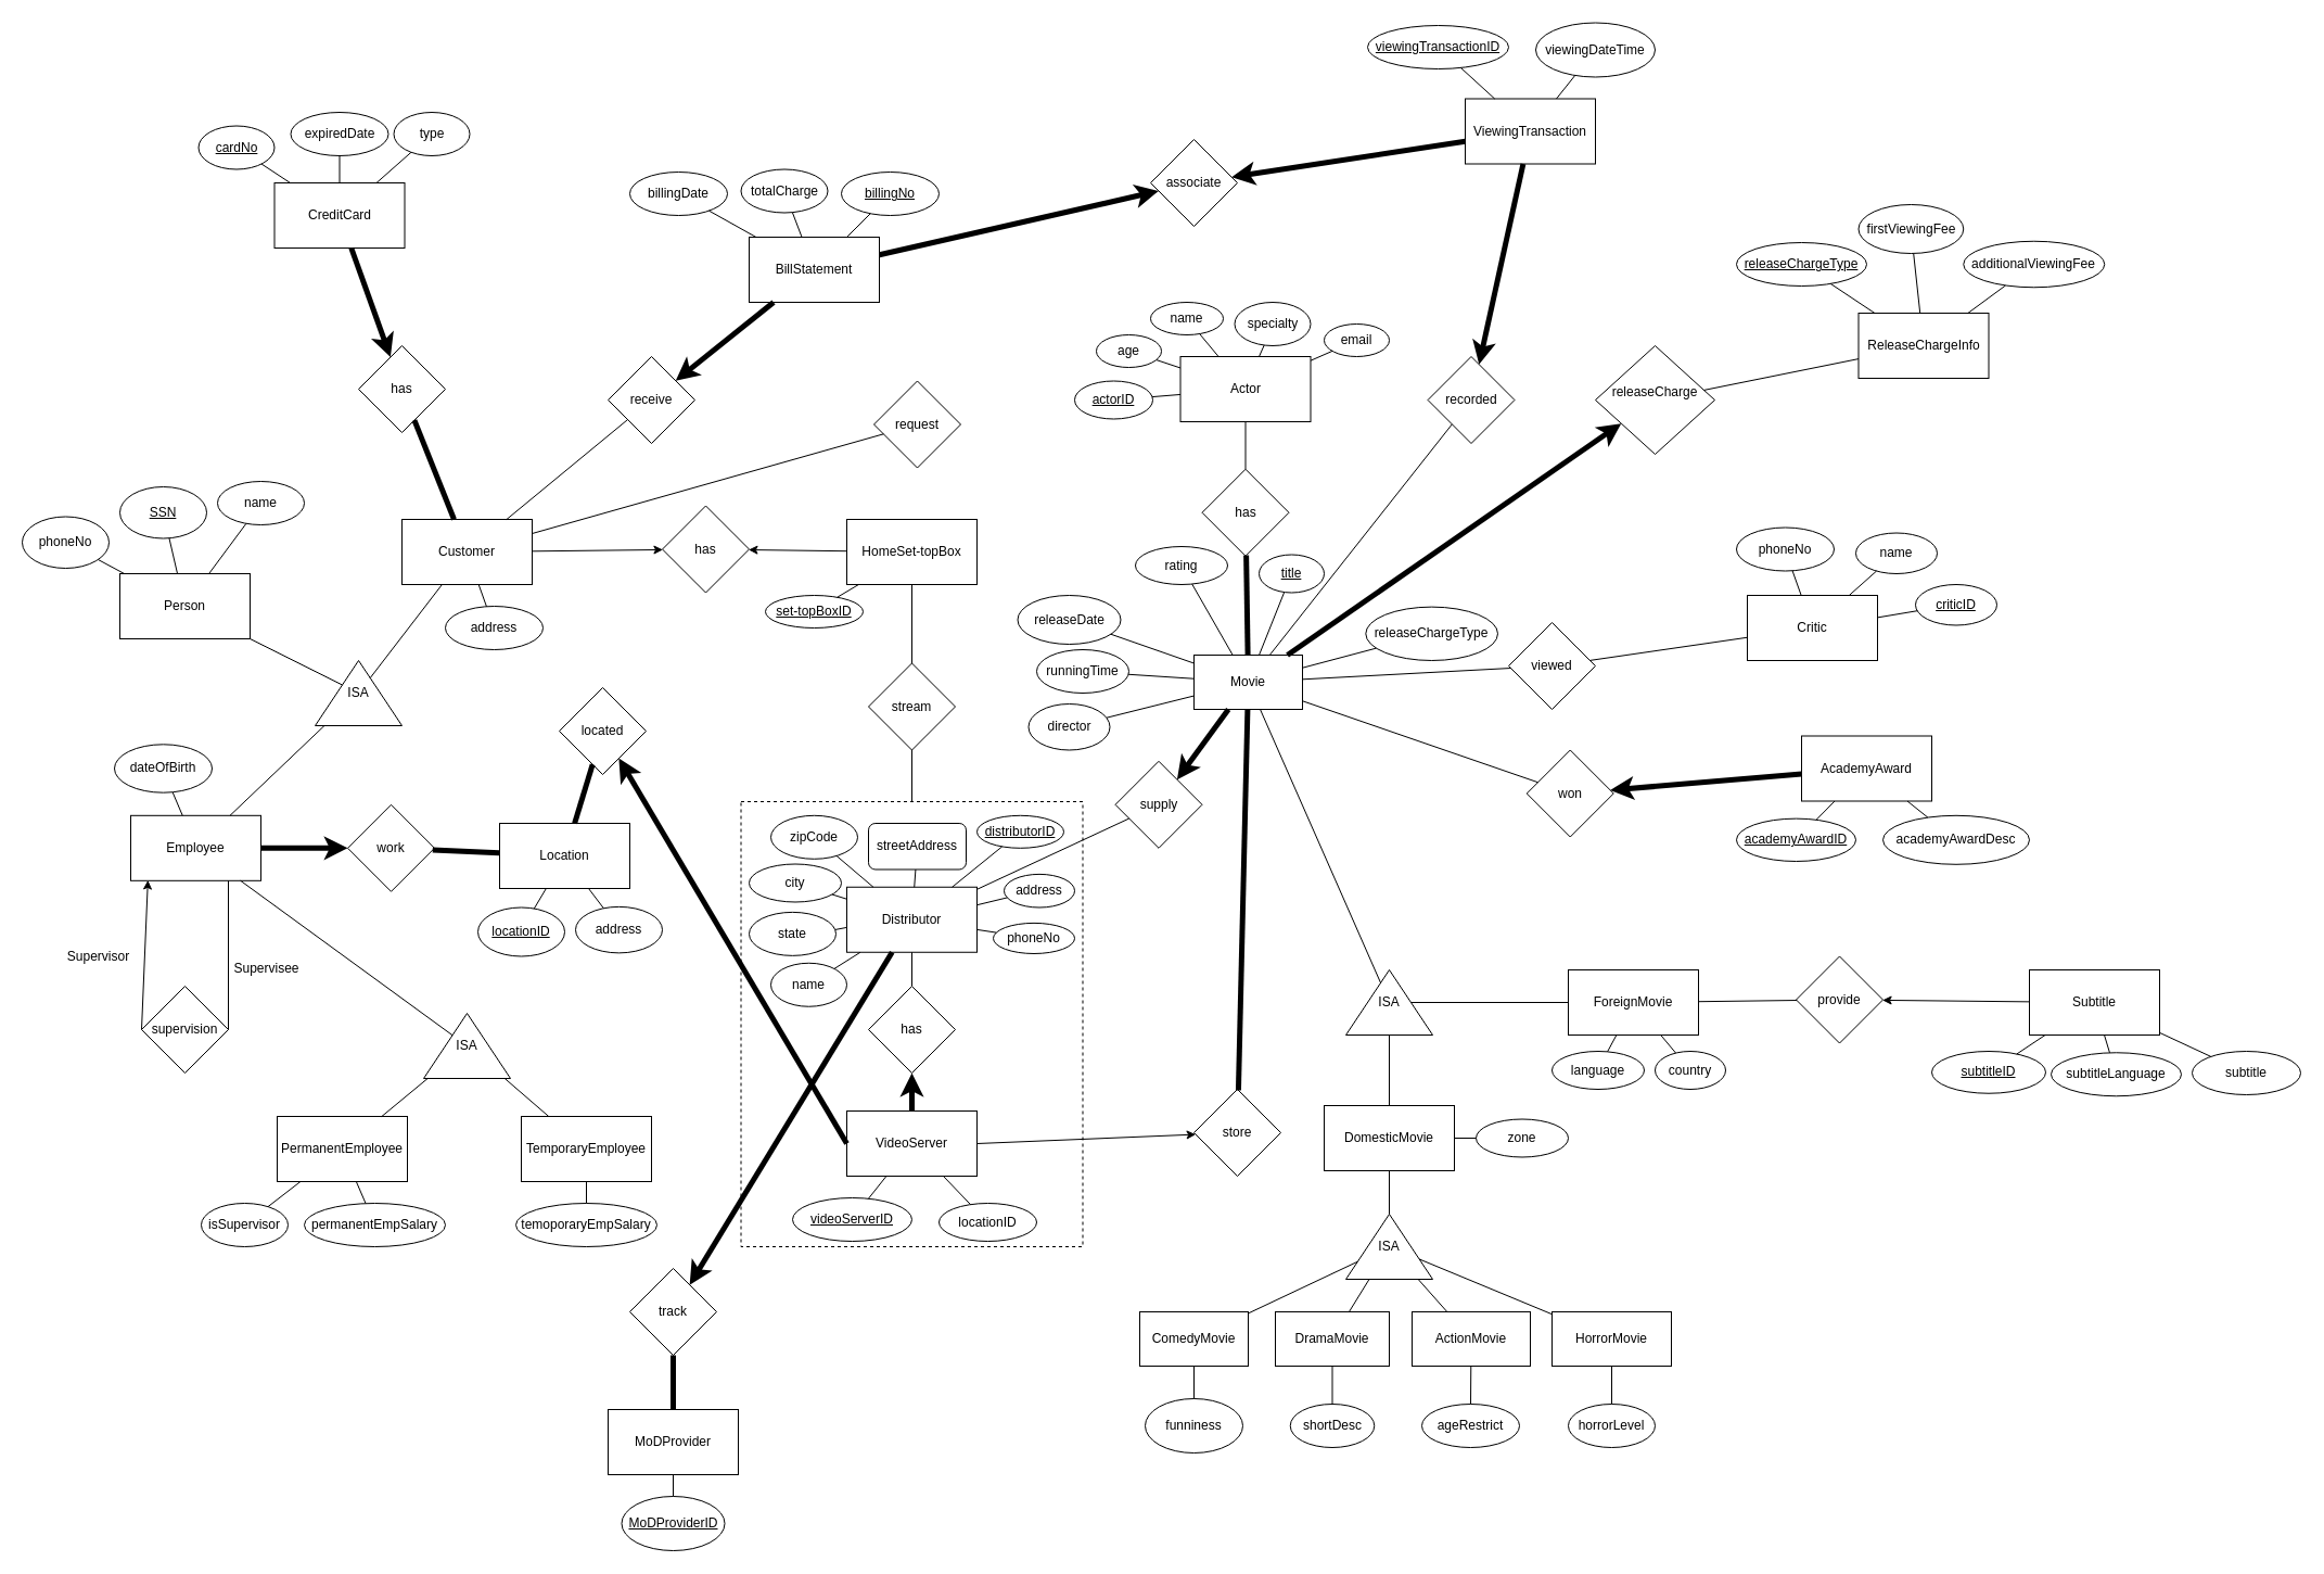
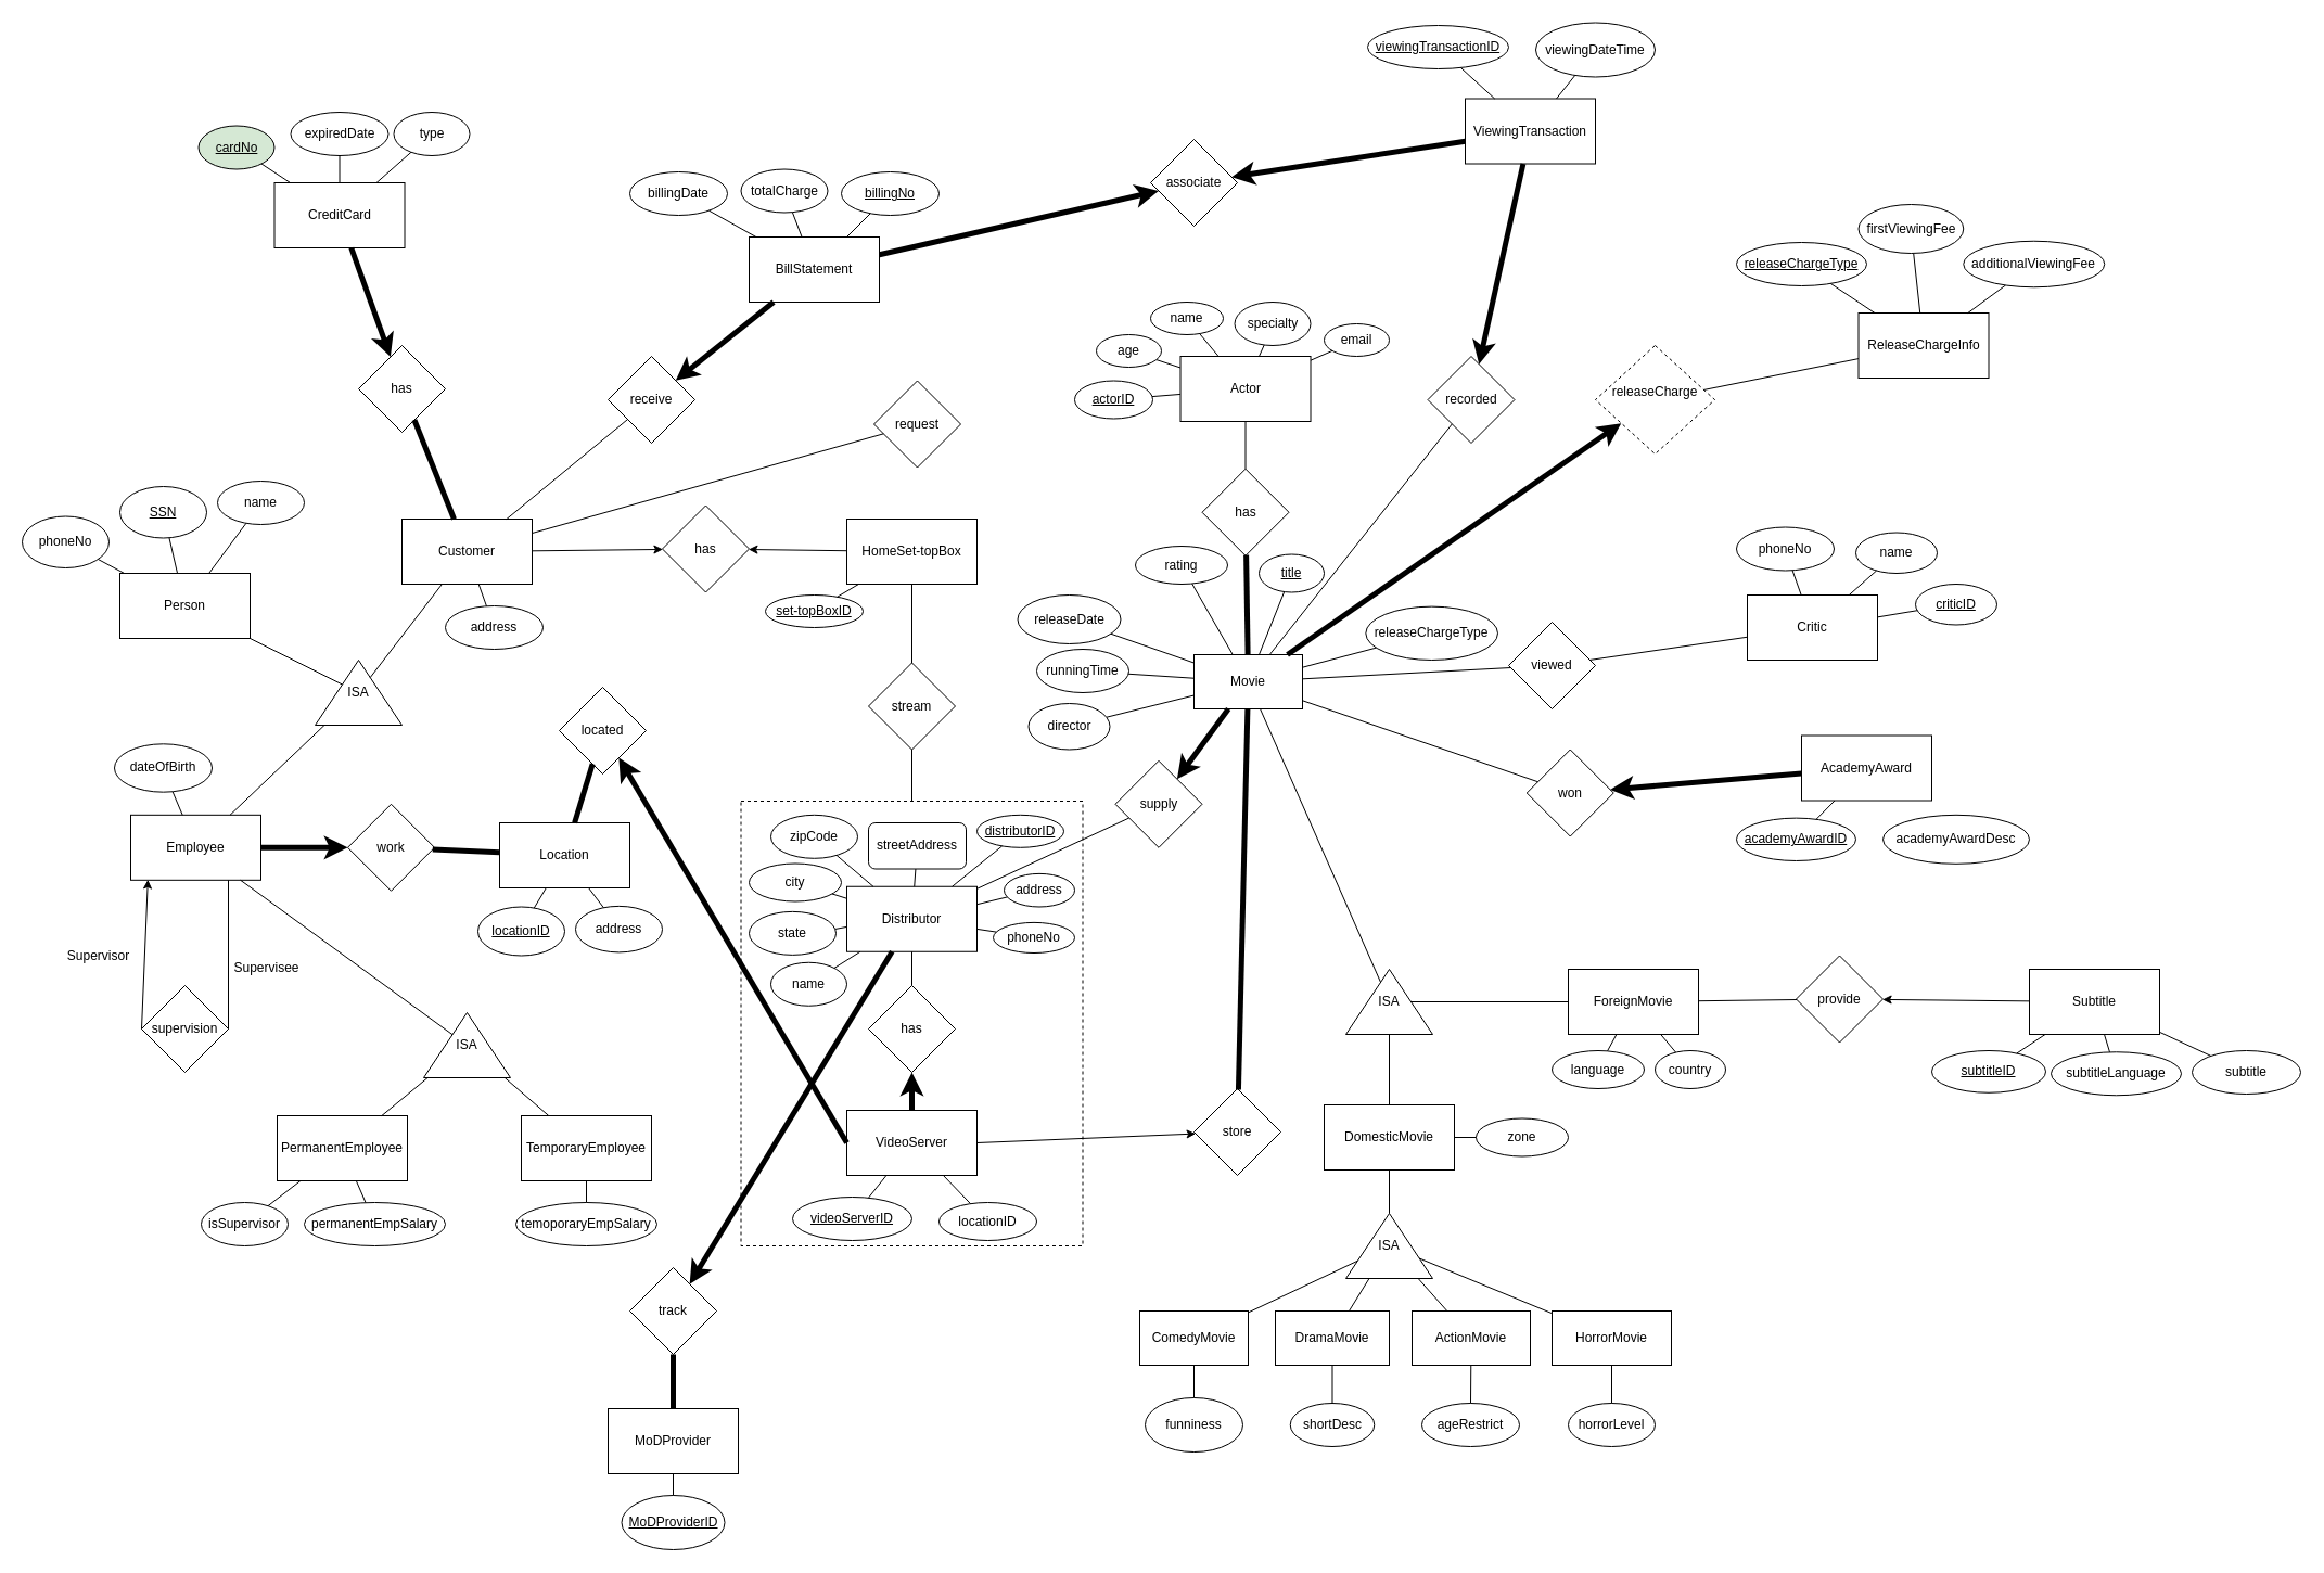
- <mxCell id="45" value="&lt;u&gt;cardNo&lt;/u&gt;" style="ellipse;whiteSpace=wrap;html=1;" vertex="1" parent="1"><mxGeometry x="182.5" y="115.5" width="70" height="40" as="geometry" /></mxCell>
+ <mxCell id="45" value="&lt;u&gt;cardNo&lt;/u&gt;" style="ellipse;whiteSpace=wrap;html=1;fillColor=#d5e8d4;" vertex="1" parent="1"><mxGeometry x="182.5" y="115.5" width="70" height="40" as="geometry" /></mxCell>
- <mxCell id="191" value="&#10;releaseCharge&#10;&#10;" style="rhombus;whiteSpace=wrap;html=1;" vertex="1" parent="1"><mxGeometry x="1470" y="318" width="110" height="100" as="geometry" /></mxCell>
+ <mxCell id="191" value="&#10;releaseCharge&#10;&#10;" style="rhombus;whiteSpace=wrap;html=1;dashed=1;" vertex="1" parent="1"><mxGeometry x="1470" y="318" width="110" height="100" as="geometry" /></mxCell>
- <mxCell id="117" value="" style="endArrow=none;html=1;rounded=0;" edge="1" parent="1" source="16" target="116"><mxGeometry width="50" height="50" relative="1" as="geometry"><mxPoint x="1680" y="738" as="sourcePoint" /><mxPoint x="1730" y="688" as="targetPoint" /></mxGeometry></mxCell>
